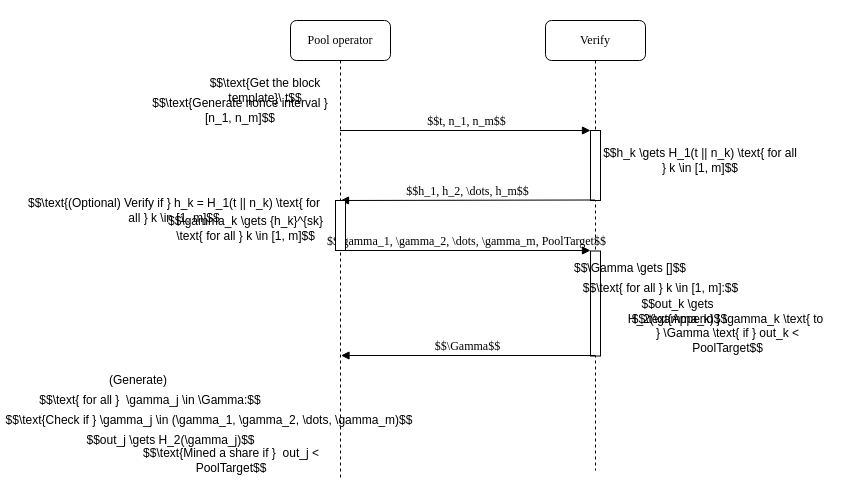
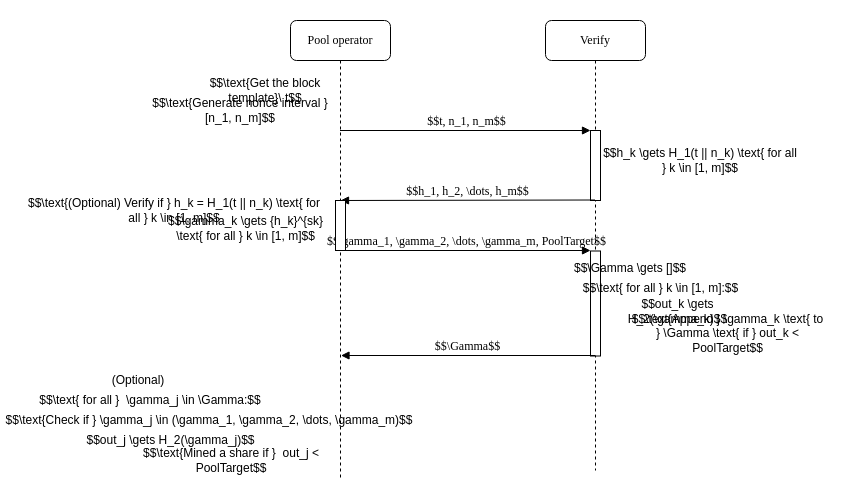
- <mxCell id="22" value="&lt;div style=&quot;text-align: left&quot;&gt;&lt;span&gt;(Generate)&lt;/span&gt;&lt;/div&gt;" style="text;html=1;strokeColor=none;fillColor=none;align=center;verticalAlign=middle;whiteSpace=wrap;rounded=0;fontSize=12;" parent="1" vertex="1"><mxGeometry x="105" y="370" width="66" height="20" as="geometry" /></mxCell>
+ <mxCell id="22" value="&lt;div style=&quot;text-align: left&quot;&gt;&lt;span&gt;(Optional)&lt;/span&gt;&lt;/div&gt;" style="text;html=1;strokeColor=none;fillColor=none;align=center;verticalAlign=middle;whiteSpace=wrap;rounded=0;fontSize=12;" parent="1" vertex="1"><mxGeometry x="105" y="370" width="66" height="20" as="geometry" /></mxCell>
